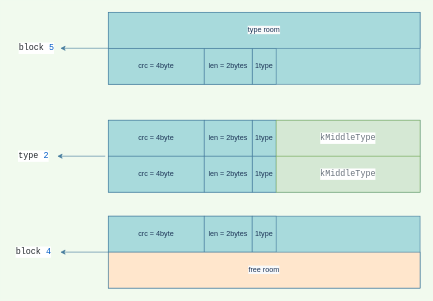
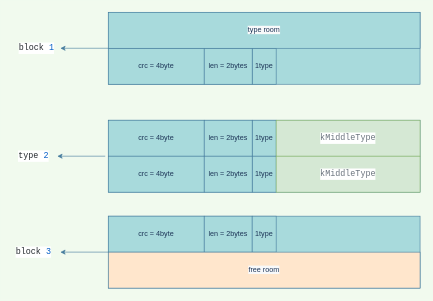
- <mxCell id="24" value="&lt;div style=&quot;background-color: rgb(255 , 255 , 255) ; font-family: &amp;#34;consolas&amp;#34; , &amp;#34;courier new&amp;#34; , monospace ; font-size: 14px ; line-height: 19px&quot;&gt;&lt;span style=&quot;color: rgb(36 , 41 , 46)&quot;&gt;block &lt;/span&gt;&lt;font color=&quot;#005cc5&quot;&gt;5&lt;/font&gt;&lt;/div&gt;" style="text;html=1;align=center;verticalAlign=middle;resizable=0;points=[];autosize=1;strokeColor=none;fillColor=none;fontColor=#1D3557;" vertex="1" parent="1"><mxGeometry x="25" y="70" width="70" height="20" as="geometry" /></mxCell>
+ <mxCell id="24" value="&lt;div style=&quot;background-color: rgb(255 , 255 , 255) ; font-family: &amp;#34;consolas&amp;#34; , &amp;#34;courier new&amp;#34; , monospace ; font-size: 14px ; line-height: 19px&quot;&gt;&lt;span style=&quot;color: rgb(36 , 41 , 46)&quot;&gt;block &lt;/span&gt;&lt;font color=&quot;#005cc5&quot;&gt;1&lt;/font&gt;&lt;/div&gt;" style="text;html=1;align=center;verticalAlign=middle;resizable=0;points=[];autosize=1;strokeColor=none;fillColor=none;fontColor=#1D3557;" vertex="1" parent="1"><mxGeometry x="25" y="70" width="70" height="20" as="geometry" /></mxCell>
- <mxCell id="26" value="&lt;div style=&quot;background-color: rgb(255 , 255 , 255) ; font-family: &amp;#34;consolas&amp;#34; , &amp;#34;courier new&amp;#34; , monospace ; font-size: 14px ; line-height: 19px&quot;&gt;&lt;span style=&quot;color: rgb(36 , 41 , 46)&quot;&gt;block &lt;/span&gt;&lt;font color=&quot;#005cc5&quot;&gt;4&lt;/font&gt;&lt;/div&gt;" style="text;html=1;align=center;verticalAlign=middle;resizable=0;points=[];autosize=1;strokeColor=none;fillColor=none;fontColor=#1D3557;" vertex="1" parent="1"><mxGeometry y="410" width="70" height="20" as="geometry" x="20" /></mxCell>
+ <mxCell id="26" value="&lt;div style=&quot;background-color: rgb(255 , 255 , 255) ; font-family: &amp;#34;consolas&amp;#34; , &amp;#34;courier new&amp;#34; , monospace ; font-size: 14px ; line-height: 19px&quot;&gt;&lt;span style=&quot;color: rgb(36 , 41 , 46)&quot;&gt;block &lt;/span&gt;&lt;font color=&quot;#005cc5&quot;&gt;3&lt;/font&gt;&lt;/div&gt;" style="text;html=1;align=center;verticalAlign=middle;resizable=0;points=[];autosize=1;strokeColor=none;fillColor=none;fontColor=#1D3557;" vertex="1" parent="1"><mxGeometry y="410" width="70" height="20" as="geometry" x="20" /></mxCell>
